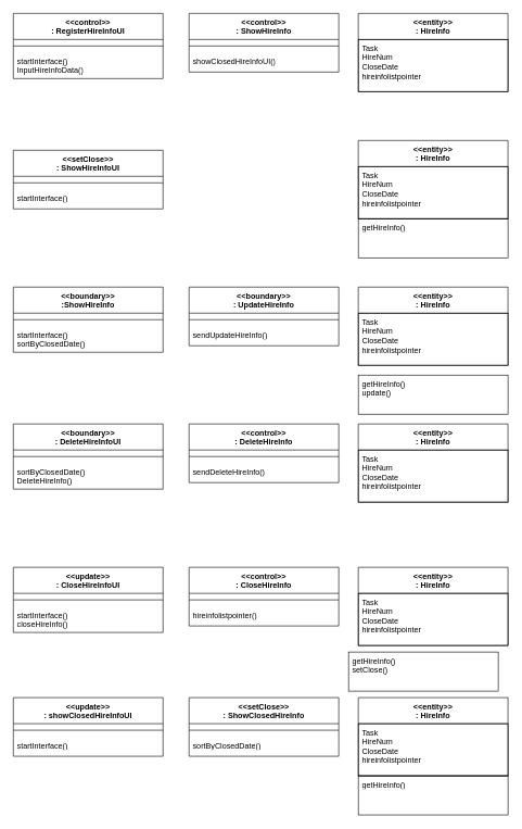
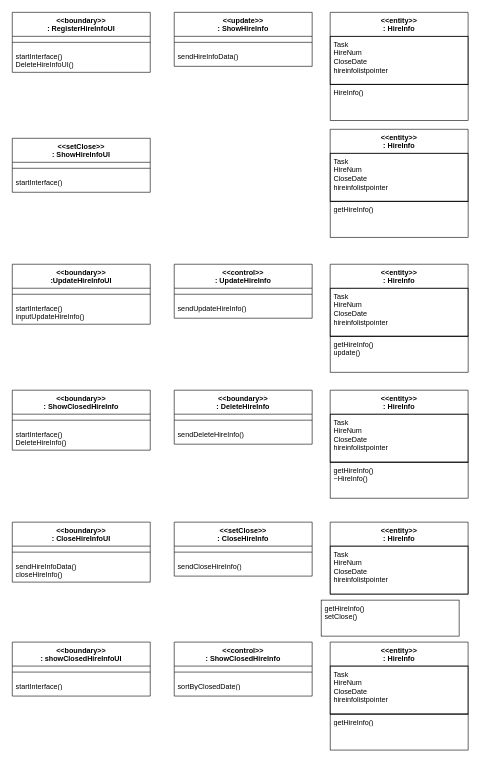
- <mxCell id="2" value="&amp;lt;&amp;lt;control&amp;gt;&amp;gt;&lt;br&gt;:&amp;nbsp;RegisterHireInfoUI" style="swimlane;fontStyle=1;align=center;verticalAlign=top;childLayout=stackLayout;horizontal=1;startSize=40;horizontalStack=0;resizeParent=1;resizeParentMax=0;resizeLast=0;collapsible=1;marginBottom=0;whiteSpace=wrap;html=1;" vertex="1" parent="1"><mxGeometry x="20" y="20" width="230" height="100" as="geometry" /></mxCell>
+ <mxCell id="2" value="&amp;lt;&amp;lt;boundary&amp;gt;&amp;gt;&lt;br&gt;:&amp;nbsp;RegisterHireInfoUI" style="swimlane;fontStyle=1;align=center;verticalAlign=top;childLayout=stackLayout;horizontal=1;startSize=40;horizontalStack=0;resizeParent=1;resizeParentMax=0;resizeLast=0;collapsible=1;marginBottom=0;whiteSpace=wrap;html=1;" vertex="1" parent="1"><mxGeometry x="20" y="20" width="230" height="100" as="geometry" /></mxCell>
- <mxCell id="5" value="&amp;lt;&amp;lt;control&amp;gt;&amp;gt;&lt;br style=&quot;border-color: var(--border-color);&quot;&gt;:&amp;nbsp;ShowHireInfo" style="swimlane;fontStyle=1;align=center;verticalAlign=top;childLayout=stackLayout;horizontal=1;startSize=40;horizontalStack=0;resizeParent=1;resizeParentMax=0;resizeLast=0;collapsible=1;marginBottom=0;whiteSpace=wrap;html=1;" vertex="1" parent="1"><mxGeometry x="290" y="20" width="230" height="90" as="geometry" /></mxCell>
+ <mxCell id="5" value="&amp;lt;&amp;lt;update&amp;gt;&amp;gt;&lt;br style=&quot;border-color: var(--border-color);&quot;&gt;:&amp;nbsp;ShowHireInfo" style="swimlane;fontStyle=1;align=center;verticalAlign=top;childLayout=stackLayout;horizontal=1;startSize=40;horizontalStack=0;resizeParent=1;resizeParentMax=0;resizeLast=0;collapsible=1;marginBottom=0;whiteSpace=wrap;html=1;" vertex="1" parent="1"><mxGeometry x="290" y="20" width="230" height="90" as="geometry" /></mxCell>
- <mxCell id="7" value="showClosedHireInfoUI()" style="text;strokeColor=none;fillColor=none;align=left;verticalAlign=top;spacingLeft=4;spacingRight=4;overflow=hidden;rotatable=0;points=[[0,0.5],[1,0.5]];portConstraint=eastwest;whiteSpace=wrap;html=1;" vertex="1" parent="5"><mxGeometry y="60" width="230" height="30" as="geometry" /></mxCell>
+ <mxCell id="7" value="sendHireInfoData()" style="text;strokeColor=none;fillColor=none;align=left;verticalAlign=top;spacingLeft=4;spacingRight=4;overflow=hidden;rotatable=0;points=[[0,0.5],[1,0.5]];portConstraint=eastwest;whiteSpace=wrap;html=1;" vertex="1" parent="5"><mxGeometry y="60" width="230" height="30" as="geometry" /></mxCell>
- <mxCell id="4" value="startInterface()&lt;br&gt;InputHireInfoData()" style="text;strokeColor=none;fillColor=none;align=left;verticalAlign=top;spacingLeft=4;spacingRight=4;overflow=hidden;rotatable=0;points=[[0,0.5],[1,0.5]];portConstraint=eastwest;whiteSpace=wrap;html=1;" vertex="1" parent="2"><mxGeometry y="60" width="230" height="40" as="geometry" /></mxCell>
+ <mxCell id="4" value="startInterface()&lt;br&gt;DeleteHireInfoUI()" style="text;strokeColor=none;fillColor=none;align=left;verticalAlign=top;spacingLeft=4;spacingRight=4;overflow=hidden;rotatable=0;points=[[0,0.5],[1,0.5]];portConstraint=eastwest;whiteSpace=wrap;html=1;" vertex="1" parent="2"><mxGeometry y="60" width="230" height="40" as="geometry" /></mxCell>
+ <mxCell id="28" value="HireInfo()" style="text;strokeColor=default;fillColor=none;align=left;verticalAlign=top;spacingLeft=4;spacingRight=4;overflow=hidden;rotatable=0;points=[[0,0.5],[1,0.5]];portConstraint=eastwest;whiteSpace=wrap;html=1;" vertex="1" parent="1"><mxGeometry x="550" y="140" width="230" height="60" as="geometry" /></mxCell>
- <mxCell id="17" value="&amp;lt;&amp;lt;boundary&amp;gt;&amp;gt;&lt;br&gt;:ShowHireInfo" style="swimlane;fontStyle=1;align=center;verticalAlign=top;childLayout=stackLayout;horizontal=1;startSize=40;horizontalStack=0;resizeParent=1;resizeParentMax=0;resizeLast=0;collapsible=1;marginBottom=0;whiteSpace=wrap;html=1;" vertex="1" parent="1"><mxGeometry x="20" y="440" width="230" height="100" as="geometry" /></mxCell>
+ <mxCell id="17" value="&amp;lt;&amp;lt;boundary&amp;gt;&amp;gt;&lt;br&gt;:UpdateHireInfoUI" style="swimlane;fontStyle=1;align=center;verticalAlign=top;childLayout=stackLayout;horizontal=1;startSize=40;horizontalStack=0;resizeParent=1;resizeParentMax=0;resizeLast=0;collapsible=1;marginBottom=0;whiteSpace=wrap;html=1;" vertex="1" parent="1"><mxGeometry x="20" y="440" width="230" height="100" as="geometry" /></mxCell>
- <mxCell id="20" value="&amp;lt;&amp;lt;boundary&amp;gt;&amp;gt;&lt;br style=&quot;border-color: var(--border-color);&quot;&gt;: UpdateHireInfo" style="swimlane;fontStyle=1;align=center;verticalAlign=top;childLayout=stackLayout;horizontal=1;startSize=40;horizontalStack=0;resizeParent=1;resizeParentMax=0;resizeLast=0;collapsible=1;marginBottom=0;whiteSpace=wrap;html=1;" vertex="1" parent="1"><mxGeometry x="290" y="440" width="230" height="90" as="geometry" /></mxCell>
+ <mxCell id="20" value="&amp;lt;&amp;lt;control&amp;gt;&amp;gt;&lt;br style=&quot;border-color: var(--border-color);&quot;&gt;: UpdateHireInfo" style="swimlane;fontStyle=1;align=center;verticalAlign=top;childLayout=stackLayout;horizontal=1;startSize=40;horizontalStack=0;resizeParent=1;resizeParentMax=0;resizeLast=0;collapsible=1;marginBottom=0;whiteSpace=wrap;html=1;" vertex="1" parent="1"><mxGeometry x="290" y="440" width="230" height="90" as="geometry" /></mxCell>
- <mxCell id="19" value="startInterface()&lt;br&gt;sortByClosedDate()" style="text;strokeColor=none;fillColor=none;align=left;verticalAlign=top;spacingLeft=4;spacingRight=4;overflow=hidden;rotatable=0;points=[[0,0.5],[1,0.5]];portConstraint=eastwest;whiteSpace=wrap;html=1;" vertex="1" parent="17"><mxGeometry y="60" width="230" height="40" as="geometry" /></mxCell>
+ <mxCell id="19" value="startInterface()&lt;br&gt;inputUpdateHireInfo()" style="text;strokeColor=none;fillColor=none;align=left;verticalAlign=top;spacingLeft=4;spacingRight=4;overflow=hidden;rotatable=0;points=[[0,0.5],[1,0.5]];portConstraint=eastwest;whiteSpace=wrap;html=1;" vertex="1" parent="17"><mxGeometry y="60" width="230" height="40" as="geometry" /></mxCell>
- <mxCell id="25" value="getHireInfo()&lt;br&gt;update()" style="text;strokeColor=default;fillColor=none;align=left;verticalAlign=top;spacingLeft=4;spacingRight=4;overflow=hidden;rotatable=0;points=[[0,0.5],[1,0.5]];portConstraint=eastwest;whiteSpace=wrap;html=1;" vertex="1" parent="1"><mxGeometry x="550" y="575" width="230" height="60" as="geometry" /></mxCell>
+ <mxCell id="25" value="getHireInfo()&lt;br&gt;update()" style="text;strokeColor=default;fillColor=none;align=left;verticalAlign=top;spacingLeft=4;spacingRight=4;overflow=hidden;rotatable=0;points=[[0,0.5],[1,0.5]];portConstraint=eastwest;whiteSpace=wrap;html=1;" vertex="1" parent="1"><mxGeometry x="550" y="560" width="230" height="60" as="geometry" /></mxCell>
- <mxCell id="11" value="&amp;lt;&amp;lt;boundary&amp;gt;&amp;gt;&lt;br&gt;: DeleteHireInfoUI" style="swimlane;fontStyle=1;align=center;verticalAlign=top;childLayout=stackLayout;horizontal=1;startSize=40;horizontalStack=0;resizeParent=1;resizeParentMax=0;resizeLast=0;collapsible=1;marginBottom=0;whiteSpace=wrap;html=1;" vertex="1" parent="1"><mxGeometry x="20" y="650" width="230" height="100" as="geometry" /></mxCell>
+ <mxCell id="11" value="&amp;lt;&amp;lt;boundary&amp;gt;&amp;gt;&lt;br&gt;: ShowClosedHireInfo" style="swimlane;fontStyle=1;align=center;verticalAlign=top;childLayout=stackLayout;horizontal=1;startSize=40;horizontalStack=0;resizeParent=1;resizeParentMax=0;resizeLast=0;collapsible=1;marginBottom=0;whiteSpace=wrap;html=1;" vertex="1" parent="1"><mxGeometry x="20" y="650" width="230" height="100" as="geometry" /></mxCell>
- <mxCell id="14" value="&amp;lt;&amp;lt;control&amp;gt;&amp;gt;&lt;br&gt;:&amp;nbsp;DeleteHireInfo" style="swimlane;fontStyle=1;align=center;verticalAlign=top;childLayout=stackLayout;horizontal=1;startSize=40;horizontalStack=0;resizeParent=1;resizeParentMax=0;resizeLast=0;collapsible=1;marginBottom=0;whiteSpace=wrap;html=1;" vertex="1" parent="1"><mxGeometry x="290" y="650" width="230" height="90" as="geometry" /></mxCell>
+ <mxCell id="14" value="&amp;lt;&amp;lt;boundary&amp;gt;&amp;gt;&lt;br&gt;:&amp;nbsp;DeleteHireInfo" style="swimlane;fontStyle=1;align=center;verticalAlign=top;childLayout=stackLayout;horizontal=1;startSize=40;horizontalStack=0;resizeParent=1;resizeParentMax=0;resizeLast=0;collapsible=1;marginBottom=0;whiteSpace=wrap;html=1;" vertex="1" parent="1"><mxGeometry x="290" y="650" width="230" height="90" as="geometry" /></mxCell>
- <mxCell id="13" value="sortByClosedDate()&lt;br&gt;DeleteHireInfo()" style="text;strokeColor=none;fillColor=none;align=left;verticalAlign=top;spacingLeft=4;spacingRight=4;overflow=hidden;rotatable=0;points=[[0,0.5],[1,0.5]];portConstraint=eastwest;whiteSpace=wrap;html=1;" vertex="1" parent="11"><mxGeometry y="60" width="230" height="40" as="geometry" /></mxCell>
+ <mxCell id="13" value="startInterface()&lt;br&gt;DeleteHireInfo()" style="text;strokeColor=none;fillColor=none;align=left;verticalAlign=top;spacingLeft=4;spacingRight=4;overflow=hidden;rotatable=0;points=[[0,0.5],[1,0.5]];portConstraint=eastwest;whiteSpace=wrap;html=1;" vertex="1" parent="11"><mxGeometry y="60" width="230" height="40" as="geometry" /></mxCell>
+ <mxCell id="34" value="getHireInfo()&lt;br&gt;~HireInfo()" style="text;strokeColor=default;fillColor=none;align=left;verticalAlign=top;spacingLeft=4;spacingRight=4;overflow=hidden;rotatable=0;points=[[0,0.5],[1,0.5]];portConstraint=eastwest;whiteSpace=wrap;html=1;" vertex="1" parent="1"><mxGeometry x="550" y="770" width="230" height="60" as="geometry" /></mxCell>
- <mxCell id="35" value="&amp;lt;&amp;lt;update&amp;gt;&amp;gt;&lt;br&gt;:&amp;nbsp;CloseHireInfoUI" style="swimlane;fontStyle=1;align=center;verticalAlign=top;childLayout=stackLayout;horizontal=1;startSize=40;horizontalStack=0;resizeParent=1;resizeParentMax=0;resizeLast=0;collapsible=1;marginBottom=0;whiteSpace=wrap;html=1;" vertex="1" parent="1"><mxGeometry x="20" y="870" width="230" height="100" as="geometry" /></mxCell>
+ <mxCell id="35" value="&amp;lt;&amp;lt;boundary&amp;gt;&amp;gt;&lt;br&gt;:&amp;nbsp;CloseHireInfoUI" style="swimlane;fontStyle=1;align=center;verticalAlign=top;childLayout=stackLayout;horizontal=1;startSize=40;horizontalStack=0;resizeParent=1;resizeParentMax=0;resizeLast=0;collapsible=1;marginBottom=0;whiteSpace=wrap;html=1;" vertex="1" parent="1"><mxGeometry x="20" y="870" width="230" height="100" as="geometry" /></mxCell>
- <mxCell id="38" value="&amp;lt;&amp;lt;control&amp;gt;&amp;gt;&lt;br style=&quot;border-color: var(--border-color);&quot;&gt;:&amp;nbsp;CloseHireInfo" style="swimlane;fontStyle=1;align=center;verticalAlign=top;childLayout=stackLayout;horizontal=1;startSize=40;horizontalStack=0;resizeParent=1;resizeParentMax=0;resizeLast=0;collapsible=1;marginBottom=0;whiteSpace=wrap;html=1;" vertex="1" parent="1"><mxGeometry x="290" y="870" width="230" height="90" as="geometry" /></mxCell>
+ <mxCell id="38" value="&amp;lt;&amp;lt;setClose&amp;gt;&amp;gt;&lt;br style=&quot;border-color: var(--border-color);&quot;&gt;:&amp;nbsp;CloseHireInfo" style="swimlane;fontStyle=1;align=center;verticalAlign=top;childLayout=stackLayout;horizontal=1;startSize=40;horizontalStack=0;resizeParent=1;resizeParentMax=0;resizeLast=0;collapsible=1;marginBottom=0;whiteSpace=wrap;html=1;" vertex="1" parent="1"><mxGeometry x="290" y="870" width="230" height="90" as="geometry" /></mxCell>
- <mxCell id="40" value="hireinfolistpointer()" style="text;strokeColor=none;fillColor=none;align=left;verticalAlign=top;spacingLeft=4;spacingRight=4;overflow=hidden;rotatable=0;points=[[0,0.5],[1,0.5]];portConstraint=eastwest;whiteSpace=wrap;html=1;" vertex="1" parent="38"><mxGeometry y="60" width="230" height="30" as="geometry" /></mxCell>
+ <mxCell id="40" value="sendCloseHireInfo()" style="text;strokeColor=none;fillColor=none;align=left;verticalAlign=top;spacingLeft=4;spacingRight=4;overflow=hidden;rotatable=0;points=[[0,0.5],[1,0.5]];portConstraint=eastwest;whiteSpace=wrap;html=1;" vertex="1" parent="38"><mxGeometry y="60" width="230" height="30" as="geometry" /></mxCell>
- <mxCell id="37" value="startInterface()&lt;br&gt;closeHireInfo()" style="text;strokeColor=none;fillColor=none;align=left;verticalAlign=top;spacingLeft=4;spacingRight=4;overflow=hidden;rotatable=0;points=[[0,0.5],[1,0.5]];portConstraint=eastwest;whiteSpace=wrap;html=1;" vertex="1" parent="35"><mxGeometry y="60" width="230" height="40" as="geometry" /></mxCell>
+ <mxCell id="37" value="sendHireInfoData()&lt;br&gt;closeHireInfo()" style="text;strokeColor=none;fillColor=none;align=left;verticalAlign=top;spacingLeft=4;spacingRight=4;overflow=hidden;rotatable=0;points=[[0,0.5],[1,0.5]];portConstraint=eastwest;whiteSpace=wrap;html=1;" vertex="1" parent="35"><mxGeometry y="60" width="230" height="40" as="geometry" /></mxCell>
- <mxCell id="41" value="&amp;lt;&amp;lt;update&amp;gt;&amp;gt;&lt;br&gt;: showClosedHireInfoUI" style="swimlane;fontStyle=1;align=center;verticalAlign=top;childLayout=stackLayout;horizontal=1;startSize=40;horizontalStack=0;resizeParent=1;resizeParentMax=0;resizeLast=0;collapsible=1;marginBottom=0;whiteSpace=wrap;html=1;" vertex="1" parent="1"><mxGeometry x="20" y="1070" width="230" height="90" as="geometry" /></mxCell>
+ <mxCell id="41" value="&amp;lt;&amp;lt;boundary&amp;gt;&amp;gt;&lt;br&gt;: showClosedHireInfoUI" style="swimlane;fontStyle=1;align=center;verticalAlign=top;childLayout=stackLayout;horizontal=1;startSize=40;horizontalStack=0;resizeParent=1;resizeParentMax=0;resizeLast=0;collapsible=1;marginBottom=0;whiteSpace=wrap;html=1;" vertex="1" parent="1"><mxGeometry x="20" y="1070" width="230" height="90" as="geometry" /></mxCell>
- <mxCell id="44" value="&amp;lt;&amp;lt;setClose&amp;gt;&amp;gt;&lt;br&gt;: ShowClosedHireInfo" style="swimlane;fontStyle=1;align=center;verticalAlign=top;childLayout=stackLayout;horizontal=1;startSize=40;horizontalStack=0;resizeParent=1;resizeParentMax=0;resizeLast=0;collapsible=1;marginBottom=0;whiteSpace=wrap;html=1;" vertex="1" parent="1"><mxGeometry x="290" y="1070" width="230" height="90" as="geometry" /></mxCell>
+ <mxCell id="44" value="&amp;lt;&amp;lt;control&amp;gt;&amp;gt;&lt;br&gt;: ShowClosedHireInfo" style="swimlane;fontStyle=1;align=center;verticalAlign=top;childLayout=stackLayout;horizontal=1;startSize=40;horizontalStack=0;resizeParent=1;resizeParentMax=0;resizeLast=0;collapsible=1;marginBottom=0;whiteSpace=wrap;html=1;" vertex="1" parent="1"><mxGeometry x="290" y="1070" width="230" height="90" as="geometry" /></mxCell>
